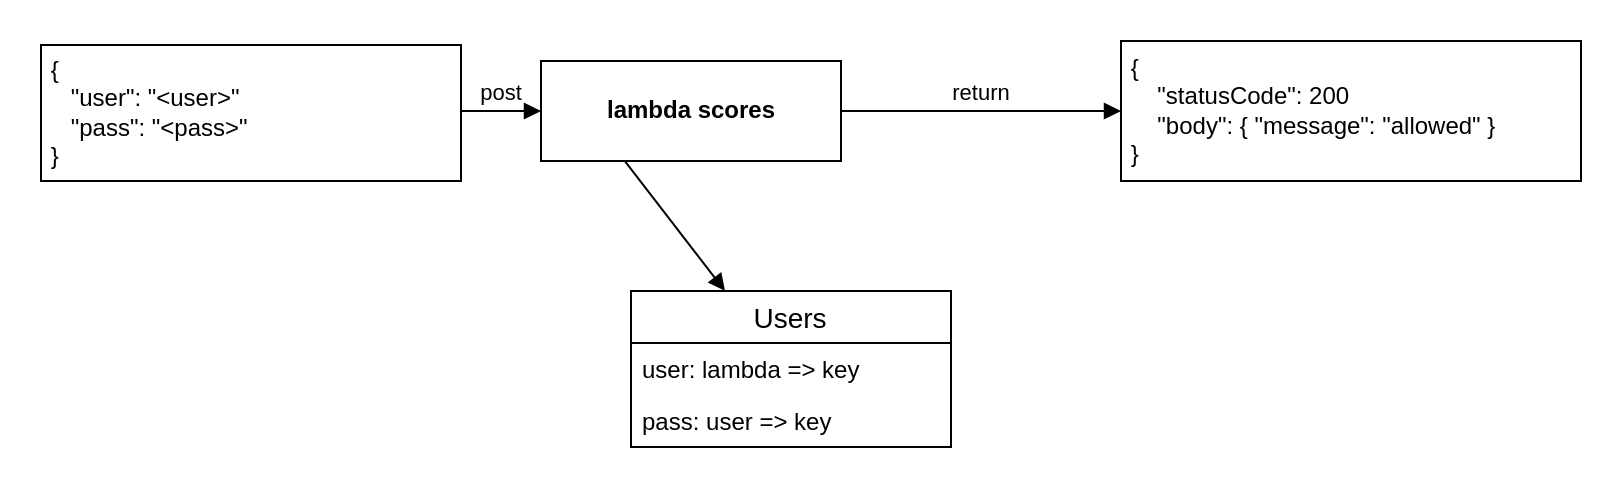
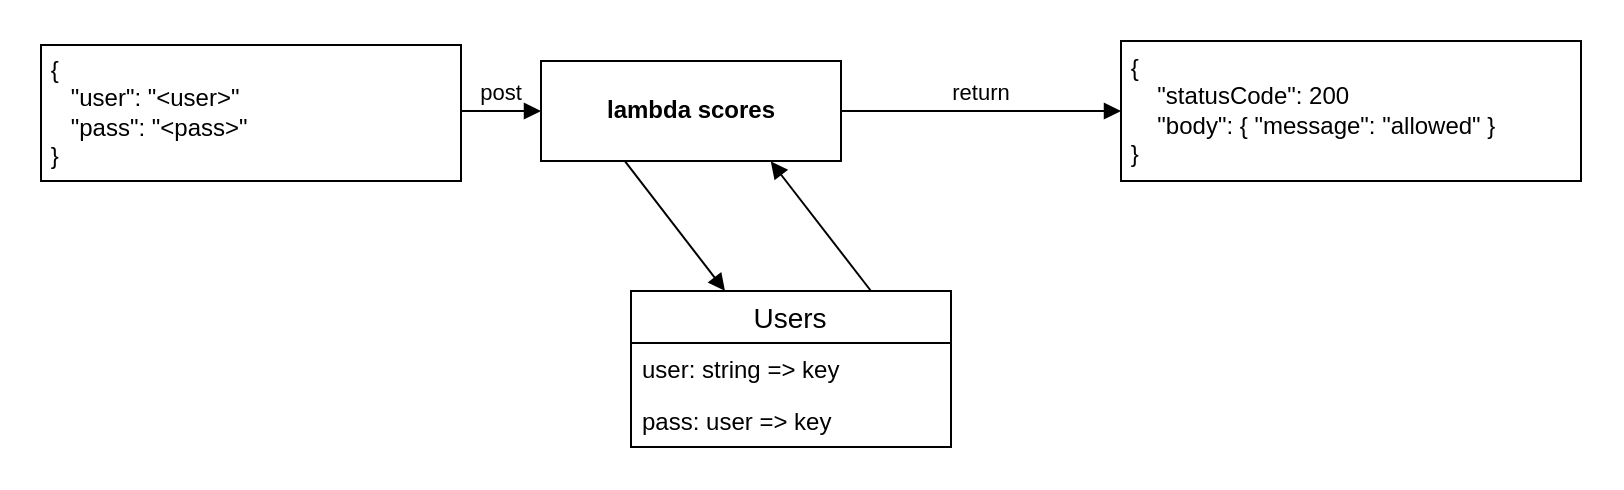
+ <mxCell id="11" value="" style="html=1;verticalAlign=bottom;endArrow=block;exitX=0.75;exitY=0;exitDx=0;exitDy=0;entryX=0.766;entryY=1.004;entryDx=0;entryDy=0;entryPerimeter=0;" edge="1" parent="1" source="7" target="2"><mxGeometry width="80" relative="1" as="geometry"><mxPoint x="640" y="295" as="sourcePoint" /><mxPoint x="720" y="295" as="targetPoint" /></mxGeometry></mxCell>
- <mxCell id="8" value="user: lambda =&gt; key" style="text;strokeColor=none;fillColor=none;spacingLeft=4;spacingRight=4;overflow=hidden;rotatable=0;points=[[0,0.5],[1,0.5]];portConstraint=eastwest;fontSize=12;" vertex="1" parent="7"><mxGeometry y="26" width="160" height="26" as="geometry" /></mxCell>
+ <mxCell id="8" value="user: string =&gt; key" style="text;strokeColor=none;fillColor=none;spacingLeft=4;spacingRight=4;overflow=hidden;rotatable=0;points=[[0,0.5],[1,0.5]];portConstraint=eastwest;fontSize=12;" vertex="1" parent="7"><mxGeometry y="26" width="160" height="26" as="geometry" /></mxCell>
